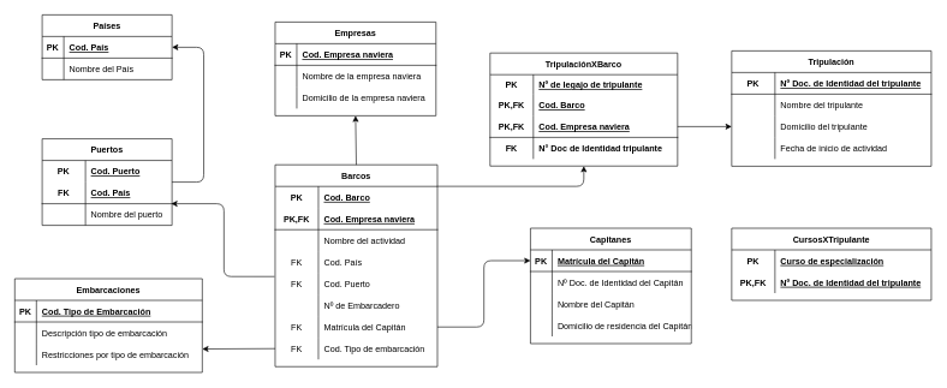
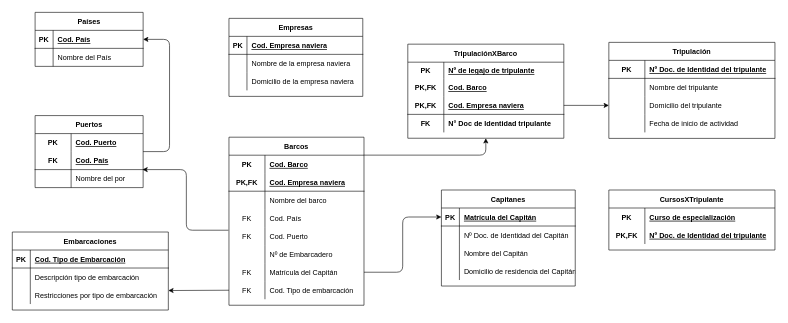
- <mxCell id="114" value="" style="endArrow=classic;html=1;entryX=0.5;entryY=1;entryDx=0;entryDy=0;exitX=0.5;exitY=0;exitDx=0;exitDy=0;" edge="1" parent="1" source="29" target="54"><mxGeometry width="50" height="50" relative="1" as="geometry"><mxPoint x="669" y="343" as="sourcePoint" /><mxPoint x="719" y="293" as="targetPoint" /></mxGeometry></mxCell>
- <mxCell id="18" value="Nombre del puerto" style="shape=partialRectangle;connectable=0;fillColor=none;top=0;left=0;bottom=0;right=0;align=left;spacingLeft=6;overflow=hidden;" parent="16" vertex="1"><mxGeometry x="60" width="120" height="30" as="geometry" /></mxCell>
+ <mxCell id="18" value="Nombre del por" style="shape=partialRectangle;connectable=0;fillColor=none;top=0;left=0;bottom=0;right=0;align=left;spacingLeft=6;overflow=hidden;" parent="16" vertex="1"><mxGeometry x="60" width="120" height="30" as="geometry" /></mxCell>
- <mxCell id="38" value="Nombre del actividad" style="shape=partialRectangle;connectable=0;fillColor=none;top=0;left=0;bottom=0;right=0;align=left;spacingLeft=6;overflow=hidden;" parent="36" vertex="1"><mxGeometry x="60" width="165" height="30" as="geometry" /></mxCell>
+ <mxCell id="38" value="Nombre del barco" style="shape=partialRectangle;connectable=0;fillColor=none;top=0;left=0;bottom=0;right=0;align=left;spacingLeft=6;overflow=hidden;" parent="36" vertex="1"><mxGeometry x="60" width="165" height="30" as="geometry" /></mxCell>
